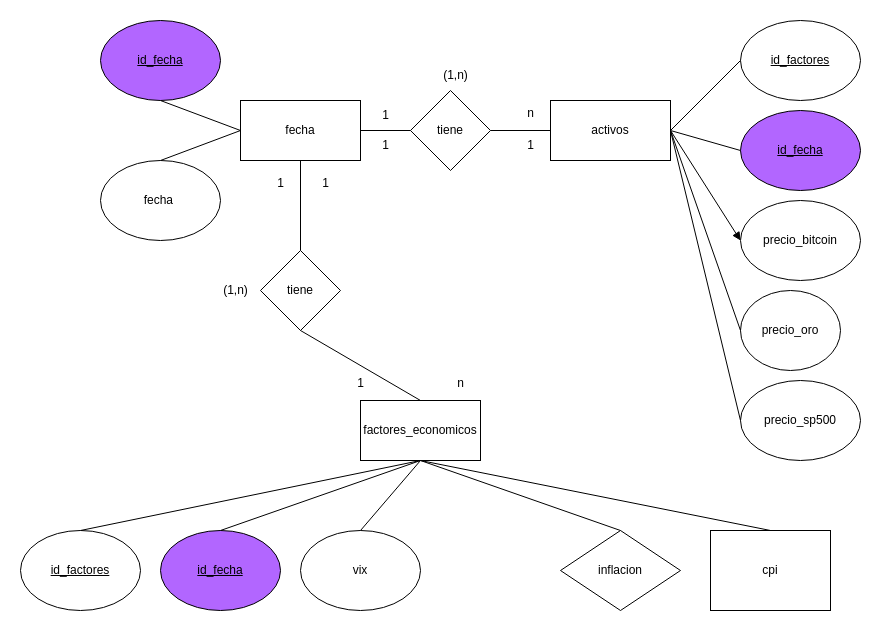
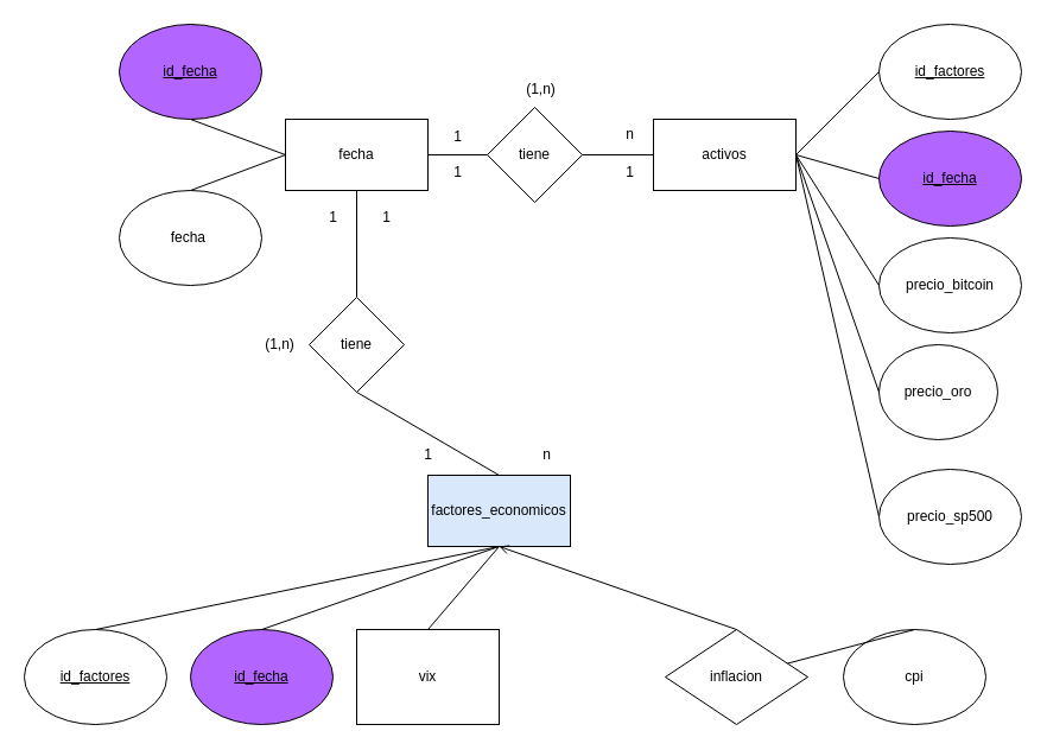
- <mxCell id="16" value="" style="endArrow=block;html=1;rounded=0;entryX=0;entryY=0.5;entryDx=0;entryDy=0;exitX=1;exitY=0.5;exitDx=0;exitDy=0;" edge="1" parent="1" source="8" target="11"><mxGeometry width="50" height="50" relative="1" as="geometry"><mxPoint x="370" y="500" as="sourcePoint" /><mxPoint x="420" y="450" as="targetPoint" /></mxGeometry></mxCell>
+ <mxCell id="16" value="" style="endArrow=none;html=1;rounded=0;entryX=0;entryY=0.5;entryDx=0;entryDy=0;exitX=1;exitY=0.5;exitDx=0;exitDy=0;" edge="1" parent="1" source="8" target="11"><mxGeometry width="50" height="50" relative="1" as="geometry"><mxPoint x="370" y="500" as="sourcePoint" /><mxPoint x="420" y="450" as="targetPoint" /></mxGeometry></mxCell>
- <mxCell id="13" value="&lt;span style=&quot;text-align: left; text-wrap: nowrap;&quot;&gt;precio_sp500&lt;/span&gt;" style="ellipse;whiteSpace=wrap;html=1;" vertex="1" parent="1"><mxGeometry x="740" y="380" width="120" height="80" as="geometry" /></mxCell>
+ <mxCell id="13" value="&lt;span style=&quot;text-align: left; text-wrap: nowrap;&quot;&gt;precio_sp500&lt;/span&gt;" style="ellipse;whiteSpace=wrap;html=1;" vertex="1" parent="1"><mxGeometry x="740" y="395" width="120" height="80" as="geometry" /></mxCell>
- <mxCell id="21" value="factores_economicos" style="rounded=0;whiteSpace=wrap;html=1;" vertex="1" parent="1"><mxGeometry x="360" y="400" width="120" height="60" as="geometry" /></mxCell>
+ <mxCell id="21" value="factores_economicos" style="rounded=0;whiteSpace=wrap;html=1;fillColor=#dae8fc;" vertex="1" parent="1"><mxGeometry x="360" y="400" width="120" height="60" as="geometry" /></mxCell>
- <mxCell id="33" value="" style="endArrow=none;html=1;rounded=0;entryX=0.5;entryY=1;entryDx=0;entryDy=0;exitX=0.5;exitY=0;exitDx=0;exitDy=0;" edge="1" parent="1" source="28" target="21"><mxGeometry width="50" height="50" relative="1" as="geometry"><mxPoint x="370" y="500" as="sourcePoint" /><mxPoint x="420" y="450" as="targetPoint" /></mxGeometry></mxCell>
+ <mxCell id="33" value="" style="endArrow=open;html=1;rounded=0;entryX=0.5;entryY=1;entryDx=0;entryDy=0;exitX=0.5;exitY=0;exitDx=0;exitDy=0;" edge="1" parent="1" source="28" target="21"><mxGeometry width="50" height="50" relative="1" as="geometry"><mxPoint x="370" y="500" as="sourcePoint" /><mxPoint x="420" y="450" as="targetPoint" /></mxGeometry></mxCell>
- <mxCell id="34" value="" style="endArrow=none;html=1;rounded=0;entryX=0.5;entryY=1;entryDx=0;entryDy=0;exitX=0.5;exitY=0;exitDx=0;exitDy=0;" edge="1" parent="1" source="29" target="21"><mxGeometry width="50" height="50" relative="1" as="geometry"><mxPoint x="370" y="500" as="sourcePoint" /><mxPoint x="420" y="450" as="targetPoint" /></mxGeometry></mxCell>
+ <mxCell id="34" value="" style="endArrow=none;html=1;rounded=0;exitX=0.5;exitY=0;exitDx=0;exitDy=0;" edge="1" parent="1" source="29" target="28"><mxGeometry width="50" height="50" relative="1" as="geometry"><mxPoint x="370" y="500" as="sourcePoint" /><mxPoint x="420" y="450" as="targetPoint" /></mxGeometry></mxCell>
- <mxCell id="27" value="vix" style="ellipse;whiteSpace=wrap;html=1;" vertex="1" parent="1"><mxGeometry x="300" y="530" width="120" height="80" as="geometry" /></mxCell>
+ <mxCell id="27" value="vix" style="whiteSpace=wrap;html=1;rounded=0;" vertex="1" parent="1"><mxGeometry x="300" y="530" width="120" height="80" as="geometry" /></mxCell>
- <mxCell id="29" value="cpi" style="whiteSpace=wrap;html=1;rounded=0;" vertex="1" parent="1"><mxGeometry x="710" y="530" width="120" height="80" as="geometry" /></mxCell>
+ <mxCell id="29" value="cpi" style="ellipse;whiteSpace=wrap;html=1;" vertex="1" parent="1"><mxGeometry x="710" y="530" width="120" height="80" as="geometry" /></mxCell>
